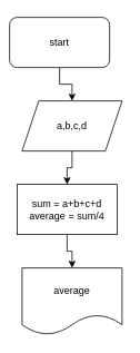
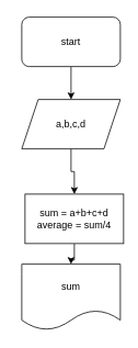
- <mxCell id="3" value="start" style="rounded=1;whiteSpace=wrap;html=1;" vertex="1" parent="1"><mxGeometry x="11" y="20" width="120" height="60" as="geometry" /></mxCell>
+ <mxCell id="3" value="start" style="rounded=1;whiteSpace=wrap;html=1;" vertex="1" parent="1"><mxGeometry x="26" y="20" width="120" height="60" as="geometry" /></mxCell>
- <mxCell id="7" value="sum = a+b+c+d&lt;br&gt;average = sum/4" style="rounded=0;whiteSpace=wrap;html=1;" vertex="1" parent="1"><mxGeometry x="20" y="220" width="120" height="60" as="geometry" /></mxCell>
+ <mxCell id="7" value="sum = a+b+c+d&lt;br&gt;average = sum/4" style="rounded=0;whiteSpace=wrap;html=1;" vertex="1" parent="1"><mxGeometry x="30" y="235" width="120" height="60" as="geometry" /></mxCell>
- <mxCell id="8" value="average" style="shape=document;whiteSpace=wrap;html=1;boundedLbl=1;" vertex="1" parent="1"><mxGeometry x="26" y="320" width="120" height="80" as="geometry" /></mxCell>
+ <mxCell id="8" value="sum" style="shape=document;whiteSpace=wrap;html=1;boundedLbl=1;" vertex="1" parent="1"><mxGeometry x="26" y="320" width="120" height="80" as="geometry" /></mxCell>
